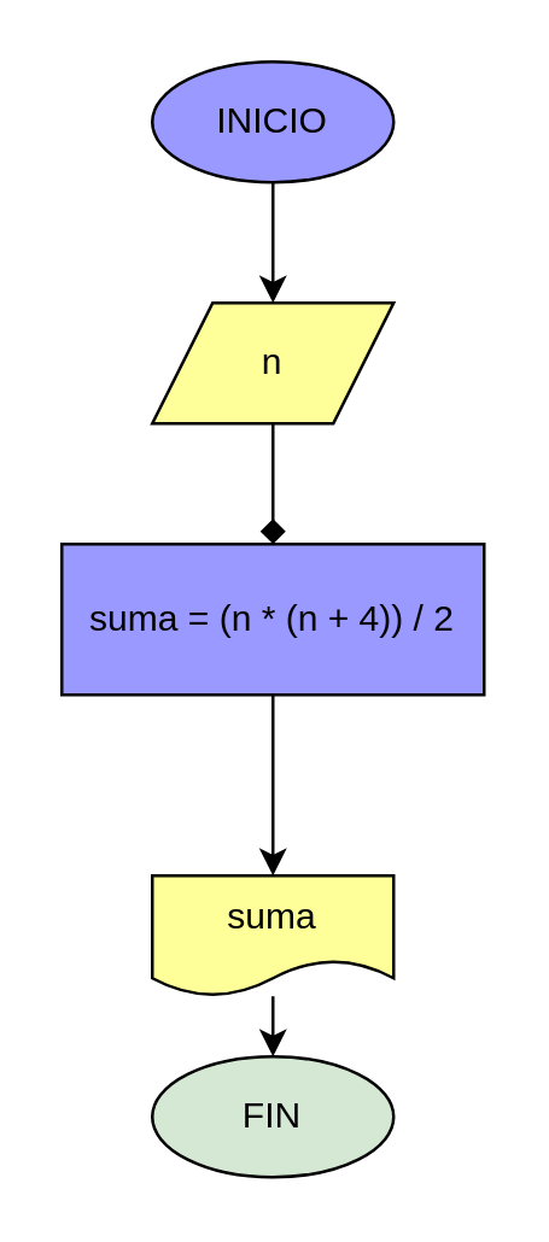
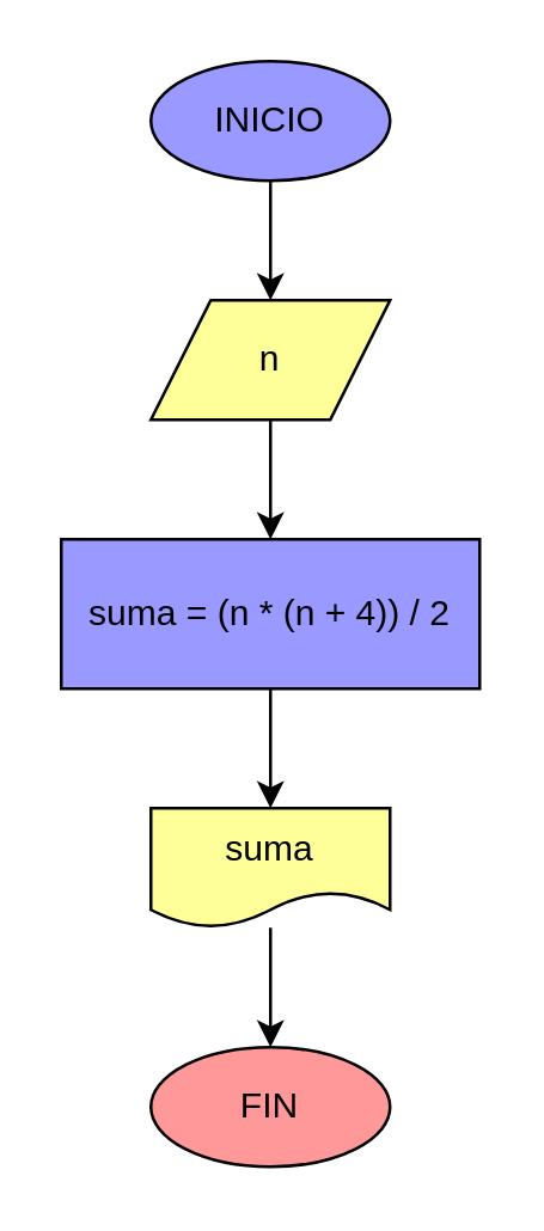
- <mxCell id="4" value="" style="edgeStyle=none;html=1;fontFamily=Helvetica;fontSize=12;fontColor=#000000;rounded=0;strokeColor=#000000;endArrow=diamond;" parent="1" source="5" target="7" edge="1"><mxGeometry relative="1" as="geometry" /></mxCell>
+ <mxCell id="4" value="" style="edgeStyle=none;html=1;fontFamily=Helvetica;fontSize=12;fontColor=#000000;rounded=0;strokeColor=#000000;" parent="1" source="5" target="7" edge="1"><mxGeometry relative="1" as="geometry" /></mxCell>
- <mxCell id="9" value="&lt;font color=&quot;#000000&quot;&gt;suma&lt;/font&gt;" style="shape=document;whiteSpace=wrap;html=1;boundedLbl=1;fillColor=#FFFF99;strokeColor=#000000;rounded=0;" parent="1" vertex="1"><mxGeometry x="50" y="290" width="80" height="40" as="geometry" /></mxCell>
+ <mxCell id="9" value="&lt;font color=&quot;#000000&quot;&gt;suma&lt;/font&gt;" style="shape=document;whiteSpace=wrap;html=1;boundedLbl=1;fillColor=#FFFF99;strokeColor=#000000;rounded=0;" parent="1" vertex="1"><mxGeometry x="50" y="270" width="80" height="40" as="geometry" /></mxCell>
- <mxCell id="10" value="&lt;font color=&quot;#000000&quot;&gt;FIN&lt;/font&gt;" style="ellipse;whiteSpace=wrap;html=1;fillColor=#d5e8d4;strokeColor=#000000;rounded=0;" parent="1" vertex="1"><mxGeometry x="50" y="350" width="80" height="40" as="geometry" /></mxCell>
+ <mxCell id="10" value="&lt;font color=&quot;#000000&quot;&gt;FIN&lt;/font&gt;" style="ellipse;whiteSpace=wrap;html=1;fillColor=#FF9999;strokeColor=#000000;rounded=0;" parent="1" vertex="1"><mxGeometry x="50" y="350" width="80" height="40" as="geometry" /></mxCell>
